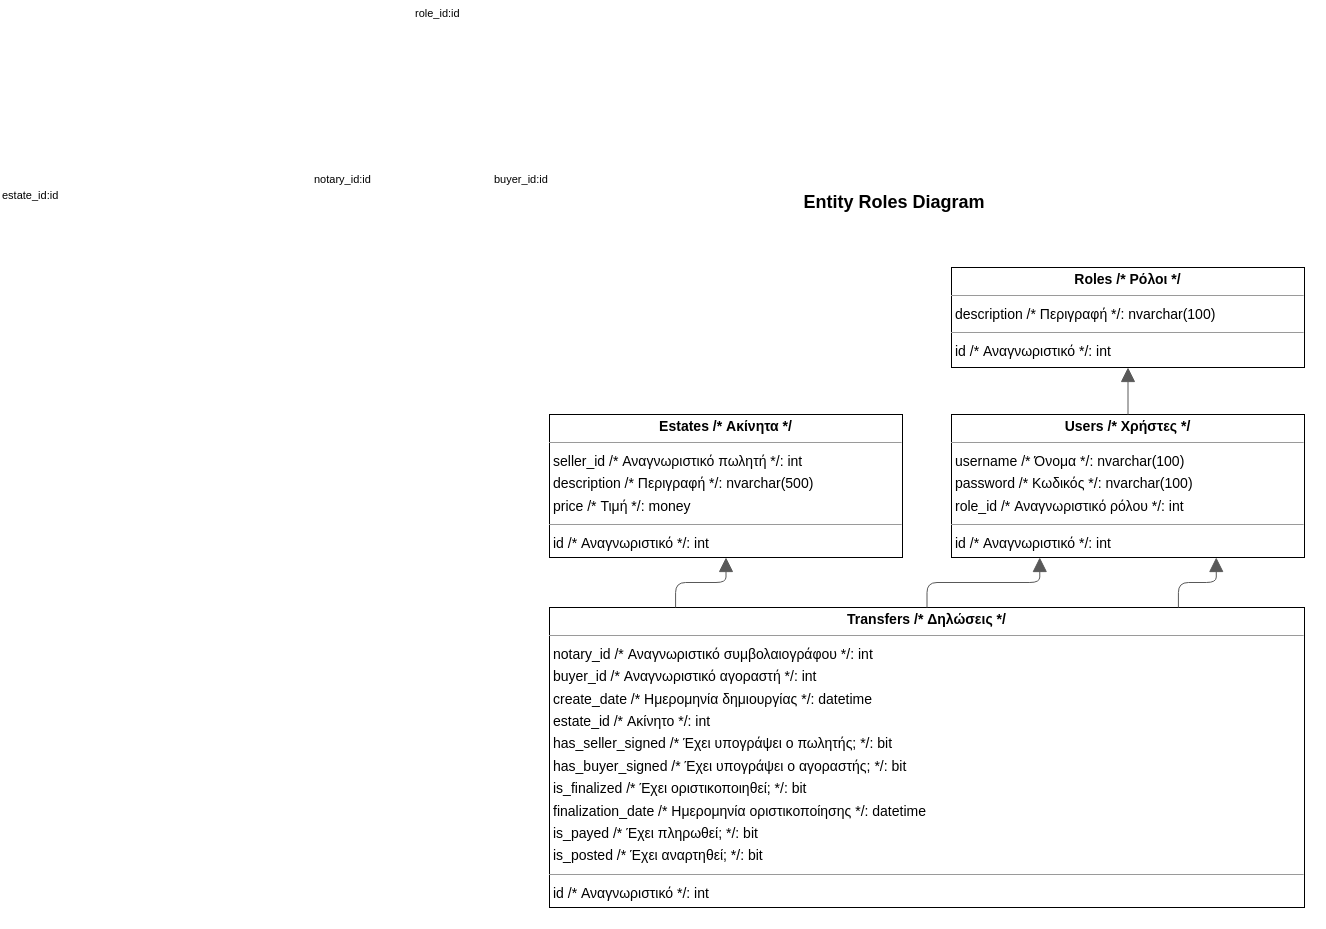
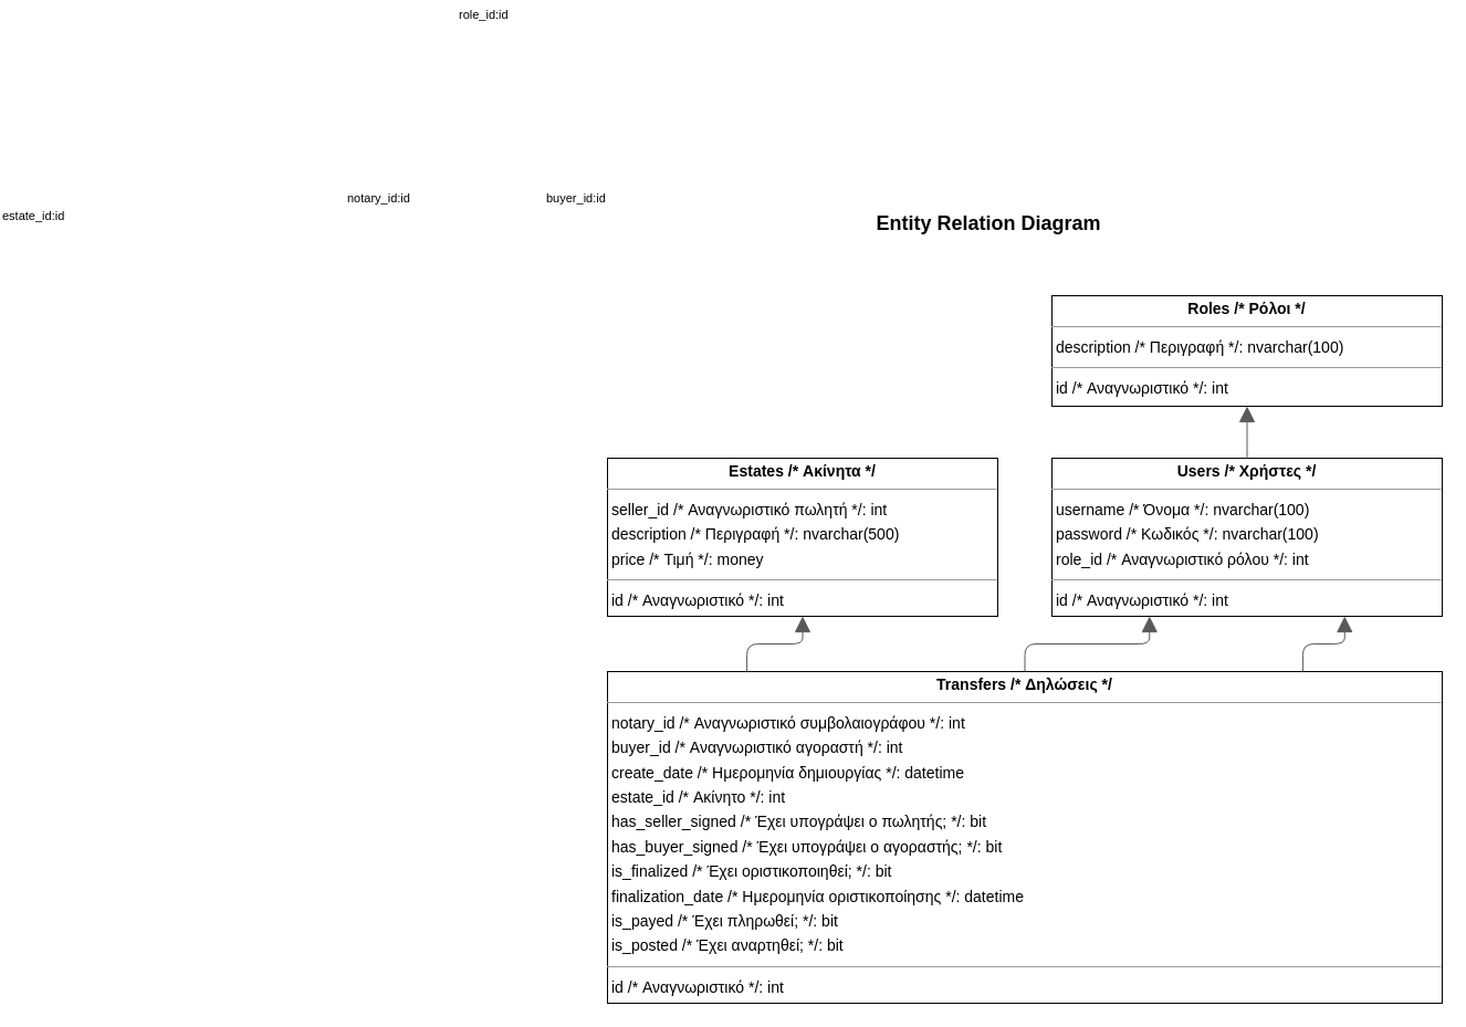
- <mxCell id="14" value="&lt;b&gt;&lt;font style=&quot;font-size: 18px;&quot;&gt;Entity Roles Diagram&lt;/font&gt;&lt;/b&gt;" style="text;html=1;strokeColor=none;fillColor=none;align=center;verticalAlign=middle;whiteSpace=wrap;rounded=0;" vertex="1" parent="1"><mxGeometry x="260" y="20" width="210" height="30" as="geometry" /></mxCell>
+ <mxCell id="14" value="&lt;b&gt;&lt;font style=&quot;font-size: 18px;&quot;&gt;Entity Relation Diagram&lt;/font&gt;&lt;/b&gt;" style="text;html=1;strokeColor=none;fillColor=none;align=center;verticalAlign=middle;whiteSpace=wrap;rounded=0;" vertex="1" parent="1"><mxGeometry x="260" y="20" width="210" height="30" as="geometry" /></mxCell>
